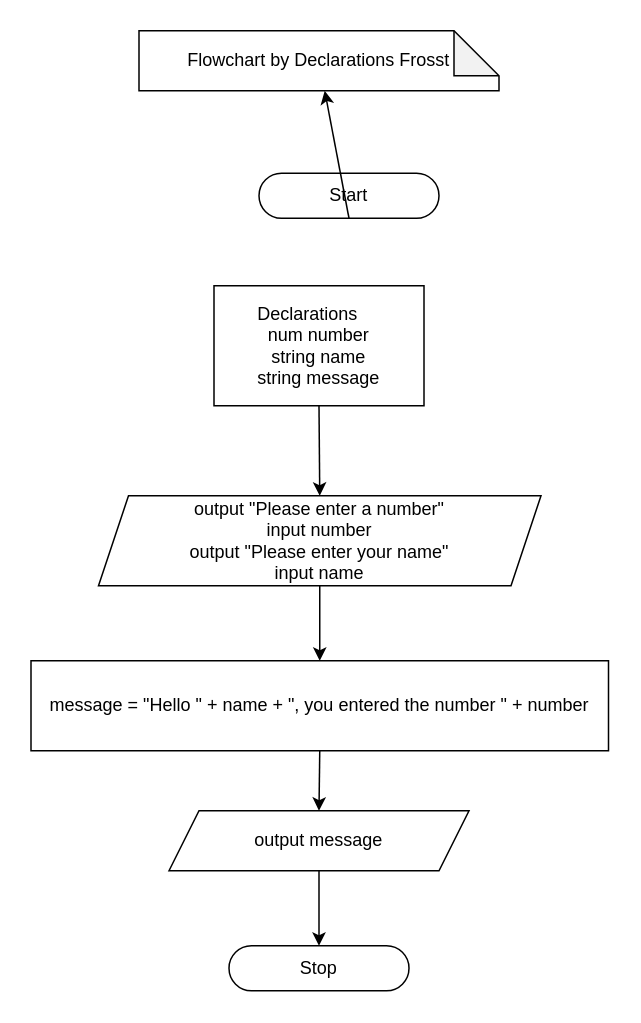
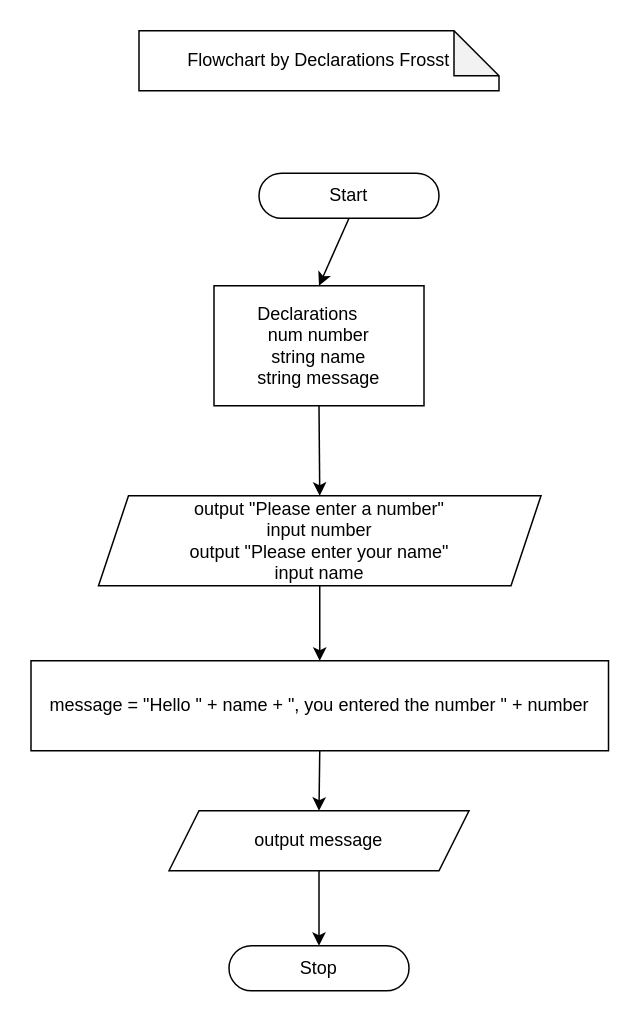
- <mxCell id="4" value="" style="endArrow=classic;html=1;rounded=0;exitX=0.5;exitY=1;exitDx=0;exitDy=0;" edge="1" parent="1" source="2" target="3"><mxGeometry width="50" height="50" relative="1" as="geometry"><mxPoint x="187" y="390" as="sourcePoint" /><mxPoint x="213.25" y="160" as="targetPoint" /></mxGeometry></mxCell>
+ <mxCell id="4" value="" style="endArrow=classic;html=1;rounded=0;exitX=0.5;exitY=1;exitDx=0;exitDy=0;entryX=0.5;entryY=0;entryDx=0;entryDy=0;" edge="1" parent="1" source="2" target="5"><mxGeometry width="50" height="50" relative="1" as="geometry"><mxPoint x="187" y="390" as="sourcePoint" /><mxPoint x="213.25" y="160" as="targetPoint" /></mxGeometry></mxCell>
